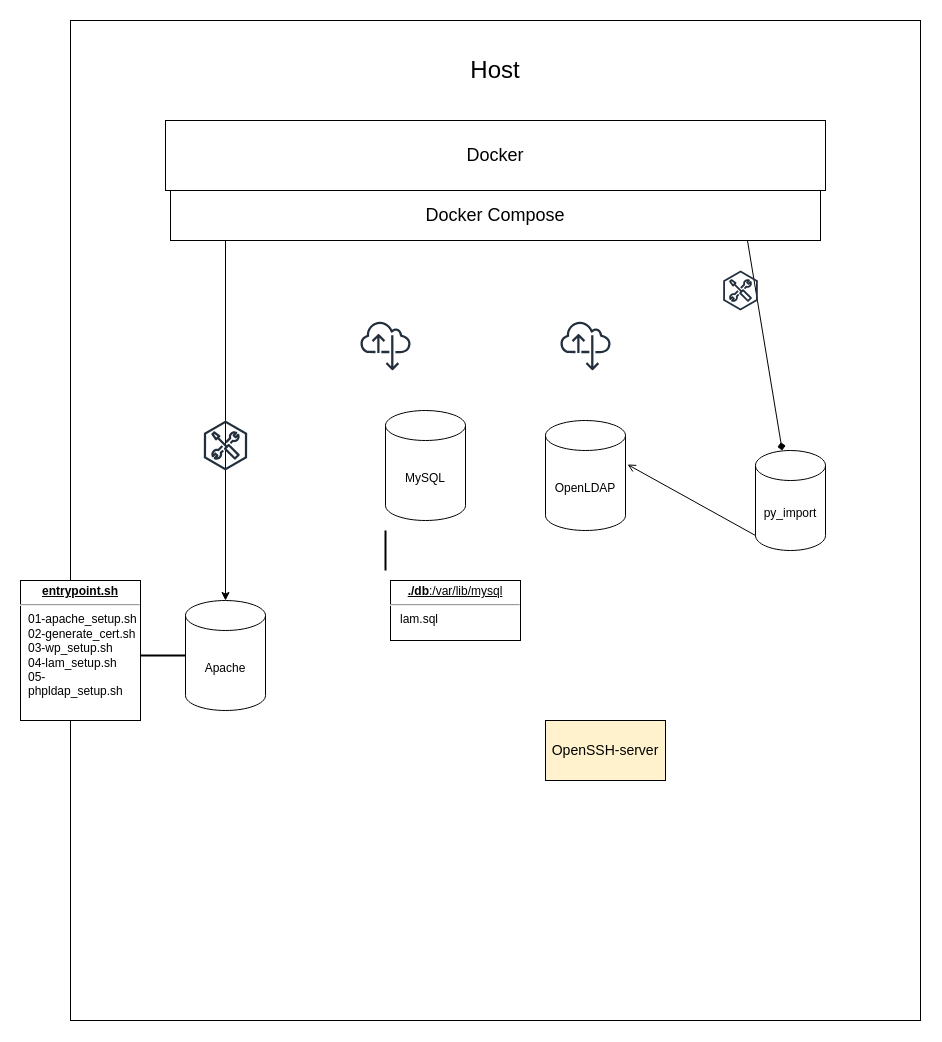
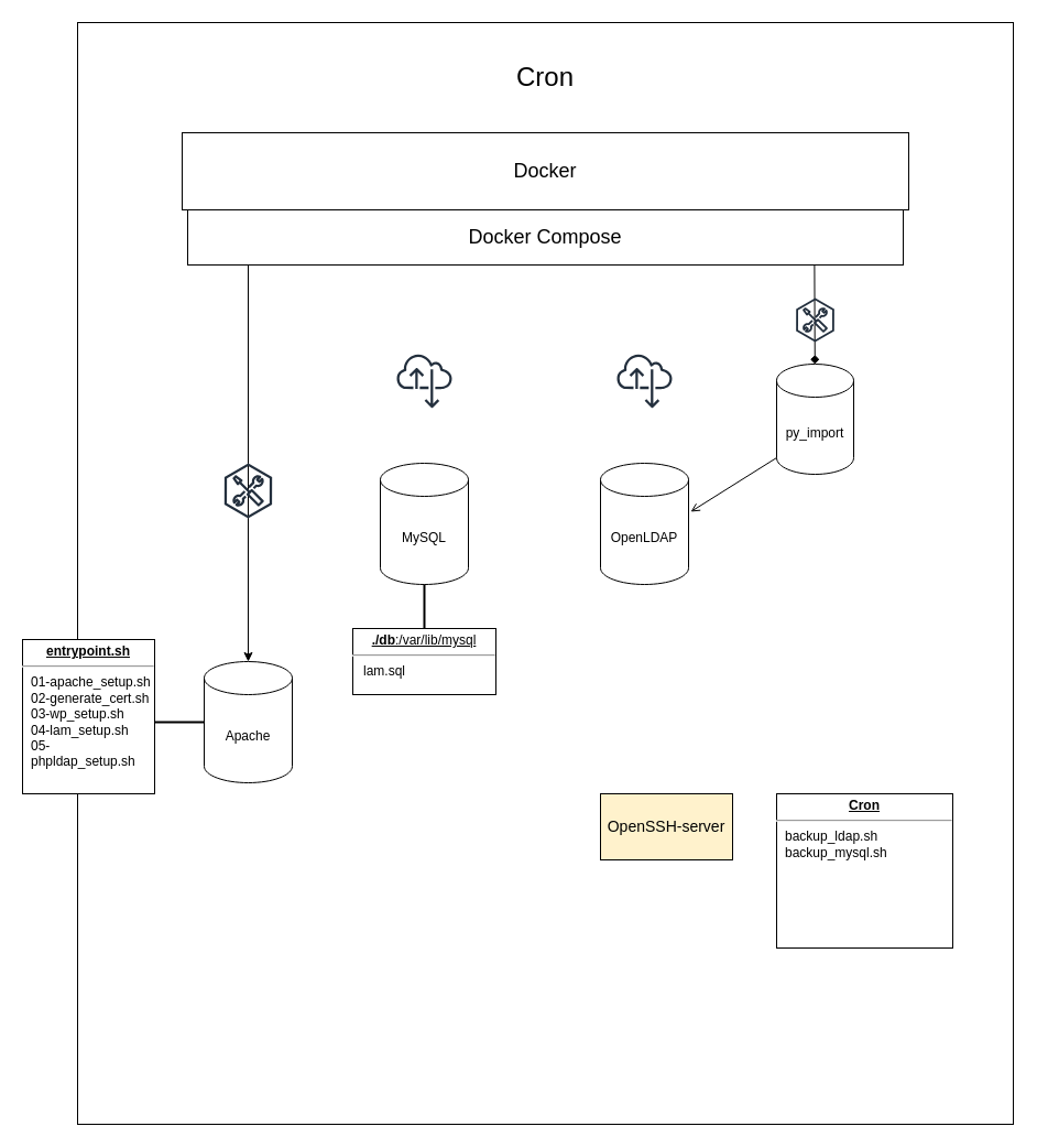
- <mxCell id="18" value="&lt;font style=&quot;font-size: 24px;&quot;&gt;Host&lt;/font&gt;" style="rounded=0;whiteSpace=wrap;html=1;fillColor=default;strokeColor=none;" parent="1" vertex="1"><mxGeometry x="435" y="40" width="120" height="60" as="geometry" /></mxCell>
+ <mxCell id="18" value="&lt;font style=&quot;font-size: 24px;&quot;&gt;Cron&lt;/font&gt;" style="rounded=0;whiteSpace=wrap;html=1;fillColor=default;strokeColor=none;" parent="1" vertex="1"><mxGeometry x="435" y="40" width="120" height="60" as="geometry" /></mxCell>
- <mxCell id="6" value="MySQL" style="shape=cylinder3;whiteSpace=wrap;html=1;boundedLbl=1;backgroundOutline=1;size=15;" parent="1" vertex="1"><mxGeometry x="385" y="410" width="80" height="110" as="geometry" /></mxCell>
+ <mxCell id="6" value="MySQL" style="shape=cylinder3;whiteSpace=wrap;html=1;boundedLbl=1;backgroundOutline=1;size=15;" parent="1" vertex="1"><mxGeometry x="345" y="420" width="80" height="110" as="geometry" /></mxCell>
- <mxCell id="4" value="py_import" style="shape=cylinder3;whiteSpace=wrap;html=1;boundedLbl=1;backgroundOutline=1;size=15;" parent="1" vertex="1"><mxGeometry x="755" y="450" width="70" height="100" as="geometry" /></mxCell>
+ <mxCell id="4" value="py_import" style="shape=cylinder3;whiteSpace=wrap;html=1;boundedLbl=1;backgroundOutline=1;size=15;" parent="1" vertex="1"><mxGeometry x="705" y="330" width="70" height="100" as="geometry" /></mxCell>
- <mxCell id="20" value="&lt;p style=&quot;margin:0px;margin-top:4px;text-align:center;text-decoration:underline;&quot;&gt;&lt;b&gt;./db&lt;/b&gt;:/var/lib/mysql&lt;br&gt;&lt;/p&gt;&lt;hr&gt;&lt;div&gt;&amp;nbsp;&amp;nbsp; lam.sql&lt;/div&gt;" style="verticalAlign=top;align=left;overflow=fill;fontSize=12;fontFamily=Helvetica;html=1;whiteSpace=wrap;" vertex="1" parent="1"><mxGeometry x="390" y="580" width="130" height="60" as="geometry" /></mxCell>
+ <mxCell id="20" value="&lt;p style=&quot;margin:0px;margin-top:4px;text-align:center;text-decoration:underline;&quot;&gt;&lt;b&gt;./db&lt;/b&gt;:/var/lib/mysql&lt;br&gt;&lt;/p&gt;&lt;hr&gt;&lt;div&gt;&amp;nbsp;&amp;nbsp; lam.sql&lt;/div&gt;" style="verticalAlign=top;align=left;overflow=fill;fontSize=12;fontFamily=Helvetica;html=1;whiteSpace=wrap;" vertex="1" parent="1"><mxGeometry x="320" y="570" width="130" height="60" as="geometry" /></mxCell>
+ <mxCell id="16" value="&lt;p style=&quot;margin:0px;margin-top:4px;text-align:center;text-decoration:underline;&quot;&gt;&lt;b&gt;Cron&lt;/b&gt;&lt;br&gt;&lt;/p&gt;&lt;hr&gt;&lt;p style=&quot;margin:0px;margin-left:8px;&quot;&gt;backup_ldap.sh&lt;/p&gt;&lt;p style=&quot;margin:0px;margin-left:8px;&quot;&gt;backup_mysql.sh&lt;br&gt;&lt;/p&gt;" style="verticalAlign=top;align=left;overflow=fill;fontSize=12;fontFamily=Helvetica;html=1;whiteSpace=wrap;" parent="1" vertex="1"><mxGeometry x="705" y="720" width="160" height="140" as="geometry" /></mxCell>
